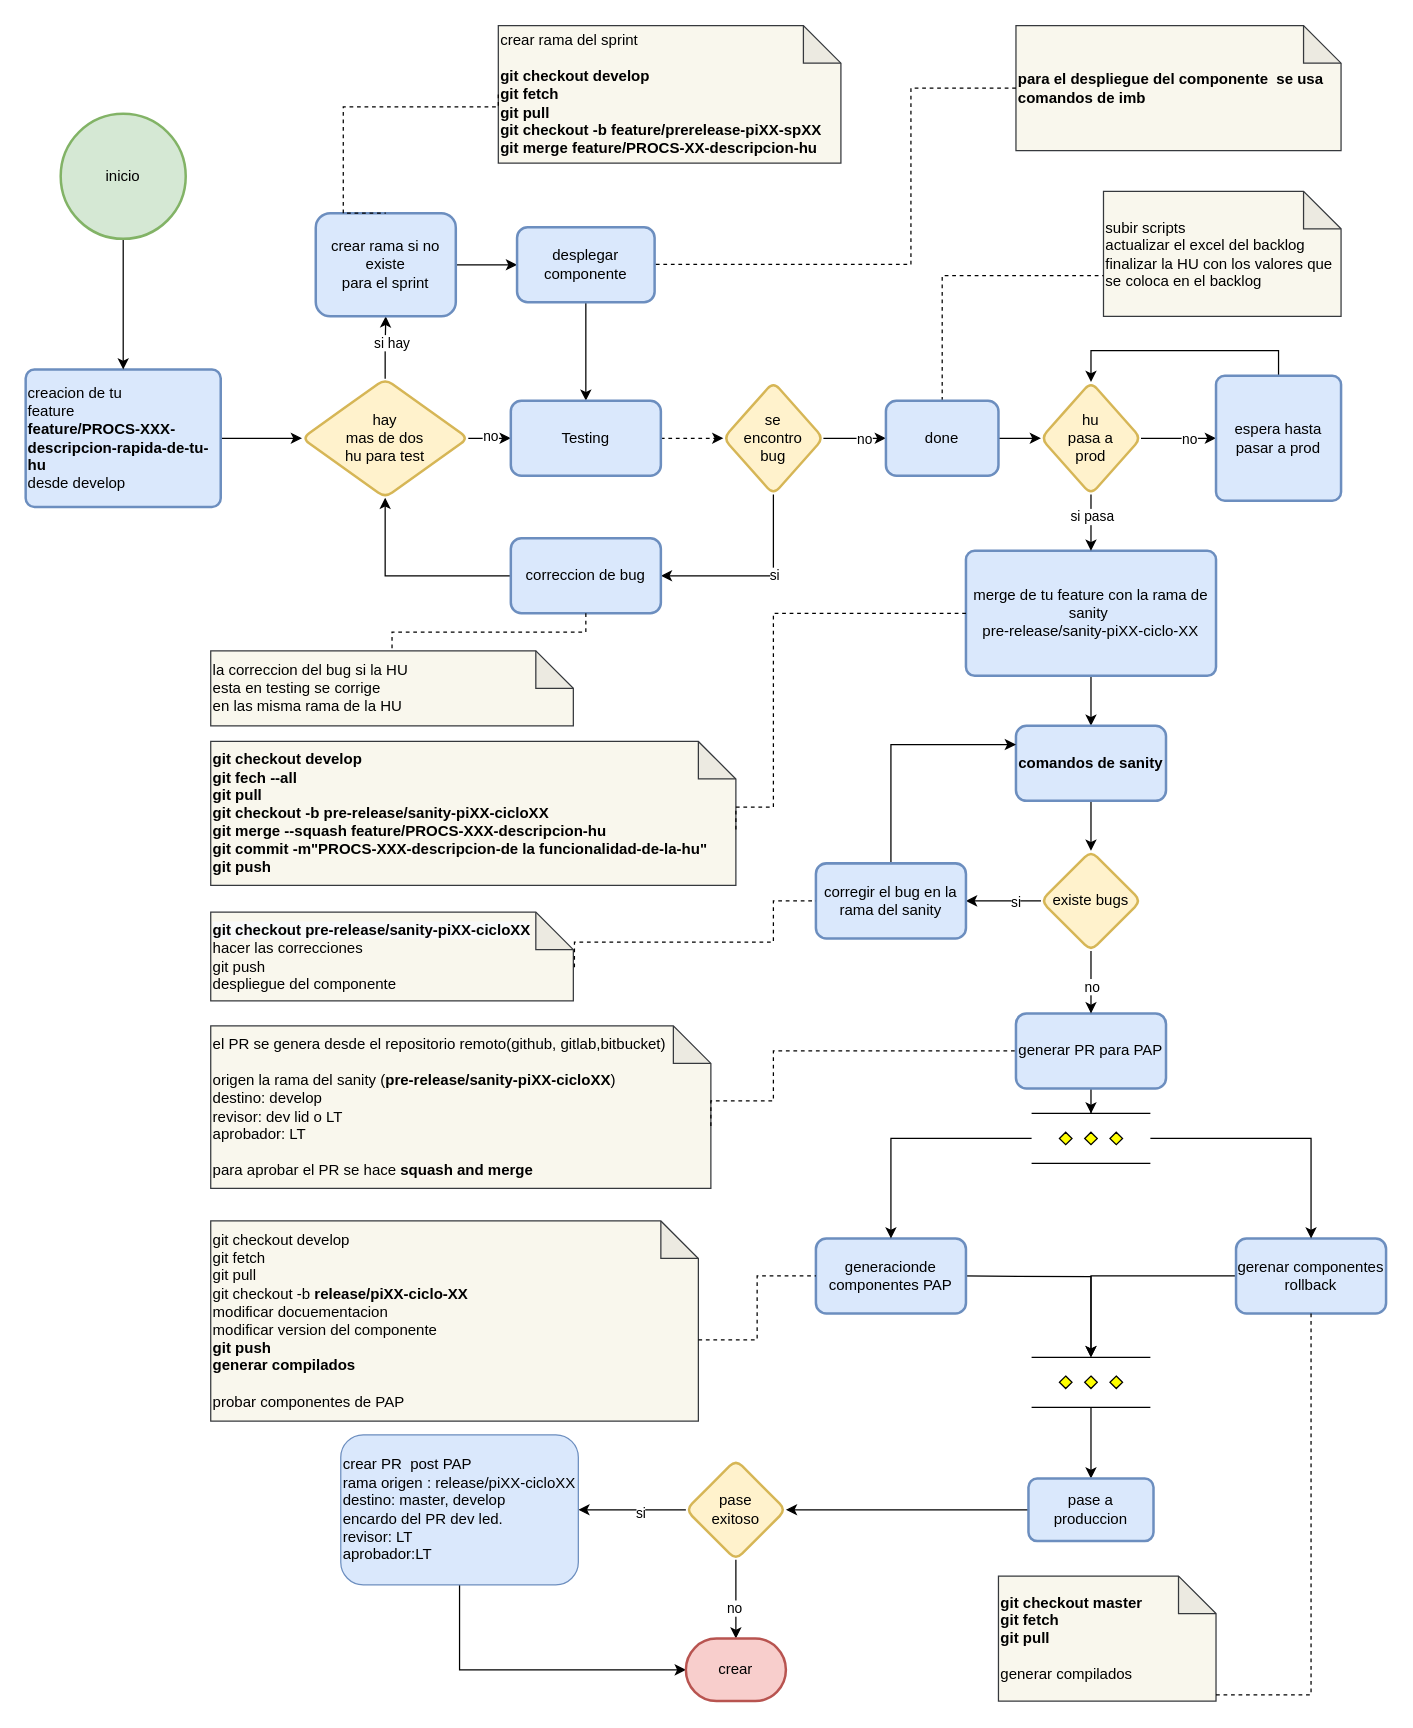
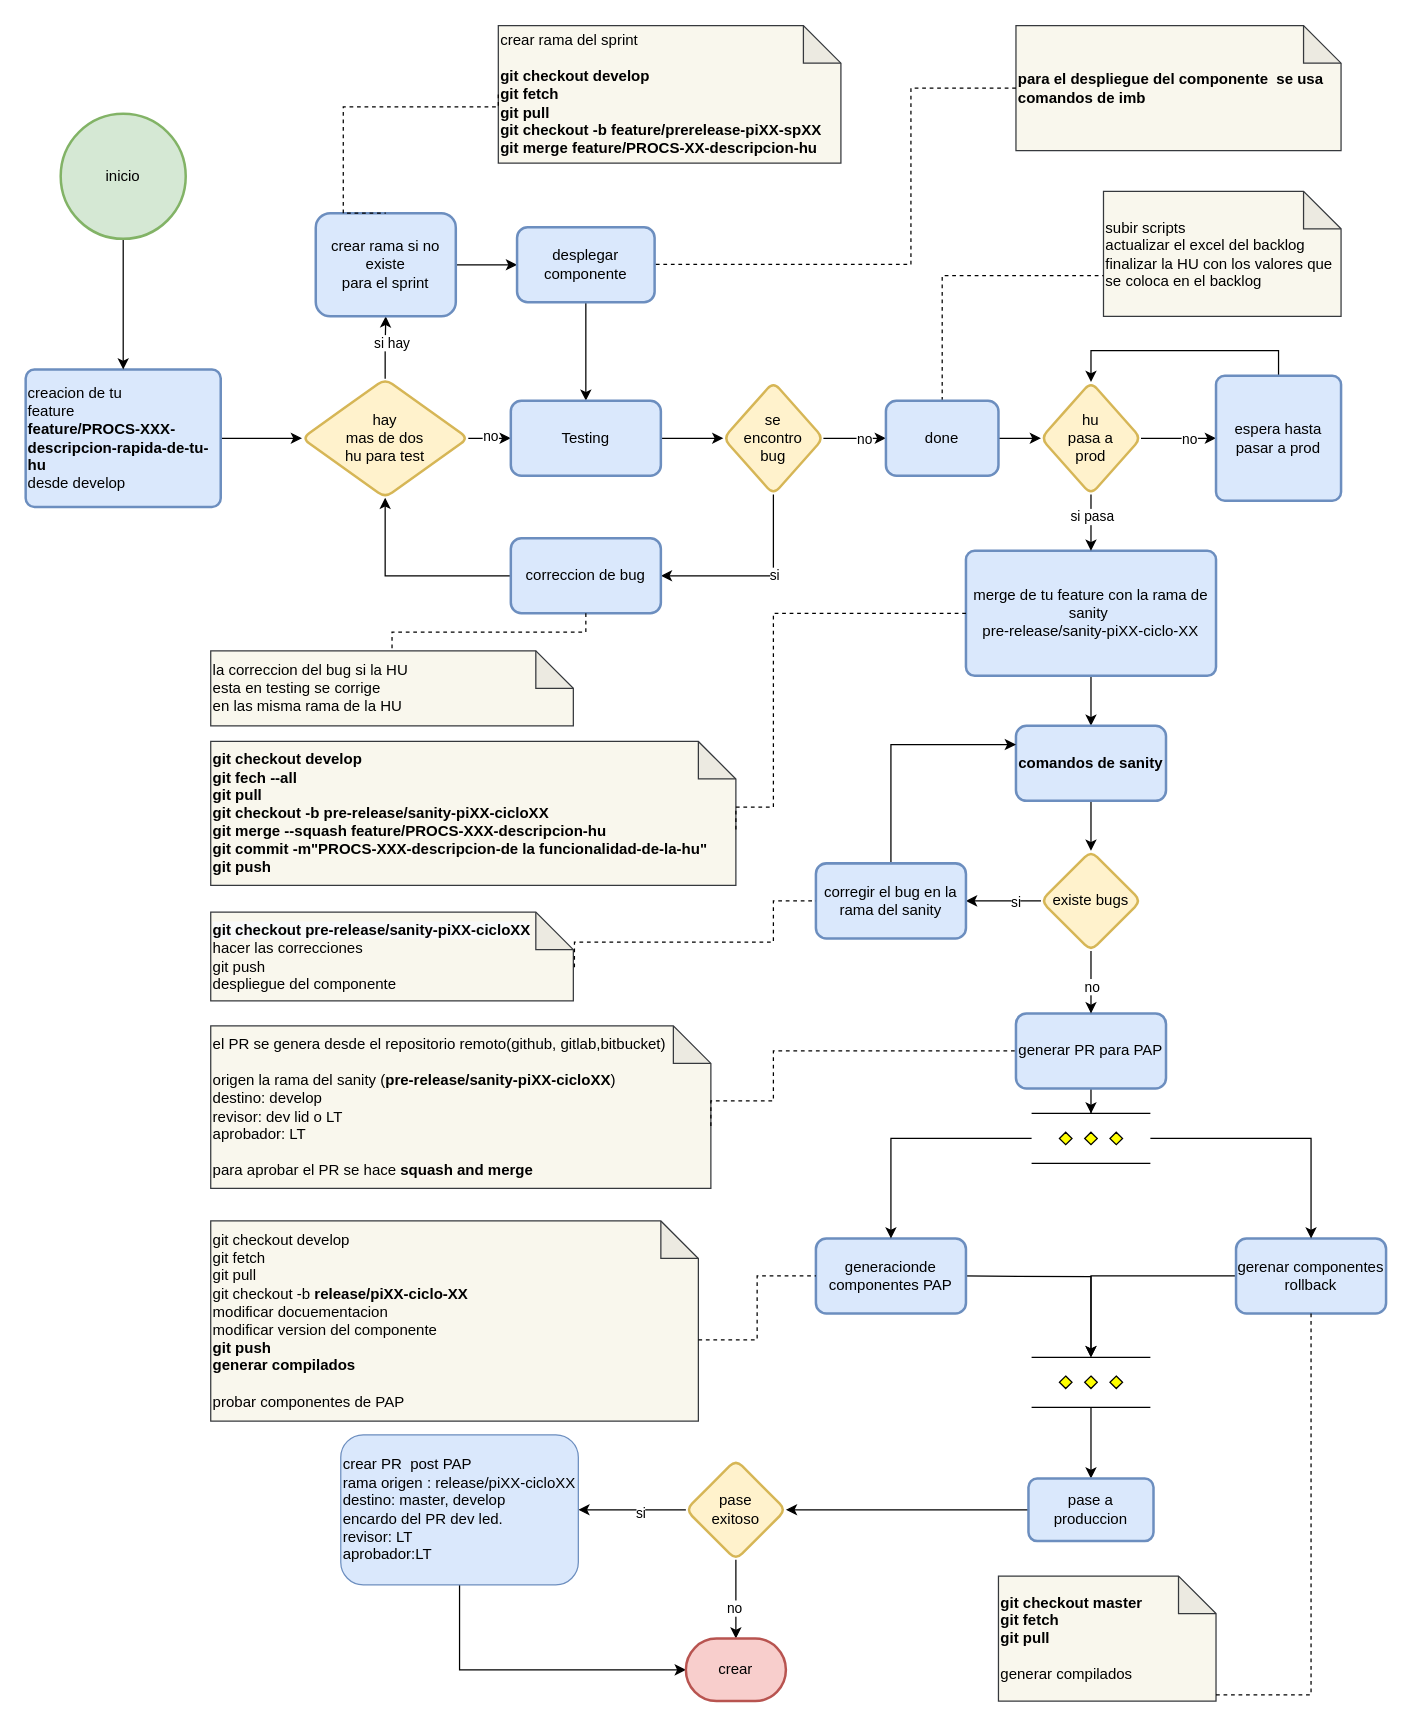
- <mxCell id="24" value="" style="edgeStyle=orthogonalEdgeStyle;rounded=0;orthogonalLoop=1;jettySize=auto;html=1;dashed=1;" edge="1" parent="1" source="25" target="70"><mxGeometry relative="1" as="geometry"><Array as="points"><mxPoint x="528" y="349" /><mxPoint x="528" y="349" /></Array></mxGeometry></mxCell>
+ <mxCell id="24" value="" style="edgeStyle=orthogonalEdgeStyle;rounded=0;orthogonalLoop=1;jettySize=auto;html=1;" edge="1" parent="1" source="25" target="70"><mxGeometry relative="1" as="geometry"><Array as="points"><mxPoint x="528" y="349" /><mxPoint x="528" y="349" /></Array></mxGeometry></mxCell>
